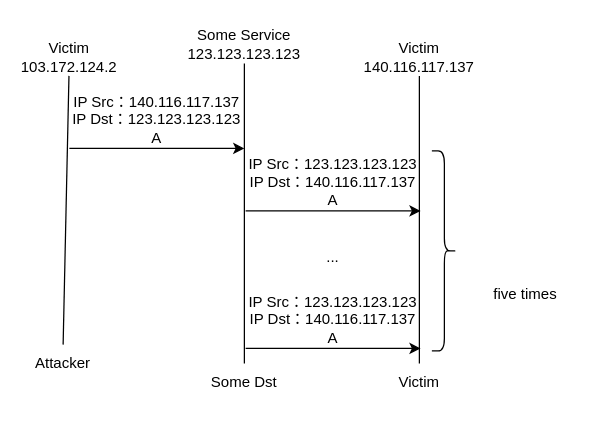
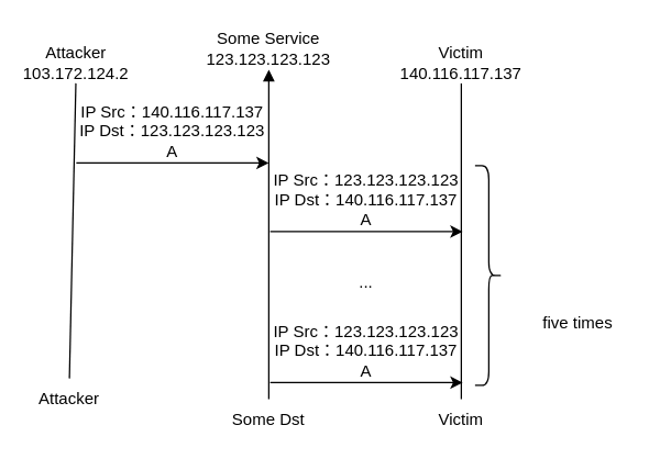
- <mxCell id="2" value="Victim&lt;br&gt;103.172.124.2" style="text;html=1;strokeColor=none;fillColor=none;align=center;verticalAlign=middle;whiteSpace=wrap;rounded=0;" parent="1" vertex="1"><mxGeometry x="25" y="30" width="60" height="30" as="geometry" /></mxCell>
+ <mxCell id="2" value="Attacker&lt;br&gt;103.172.124.2" style="text;html=1;strokeColor=none;fillColor=none;align=center;verticalAlign=middle;whiteSpace=wrap;rounded=0;" parent="1" vertex="1"><mxGeometry x="25" y="30" width="60" height="30" as="geometry" /></mxCell>
- <mxCell id="5" value="" style="endArrow=none;html=1;rounded=0;exitX=0.5;exitY=0;exitDx=0;exitDy=0;" parent="1" source="9" target="3" edge="1"><mxGeometry width="50" height="50" relative="1" as="geometry"><mxPoint x="194.66" y="220" as="sourcePoint" /><mxPoint x="194.66" y="50" as="targetPoint" /></mxGeometry></mxCell>
+ <mxCell id="5" value="" style="endArrow=block;html=1;rounded=0;exitX=0.5;exitY=0;exitDx=0;exitDy=0;" parent="1" source="9" target="3" edge="1"><mxGeometry width="50" height="50" relative="1" as="geometry"><mxPoint x="194.66" y="220" as="sourcePoint" /><mxPoint x="194.66" y="50" as="targetPoint" /></mxGeometry></mxCell>
